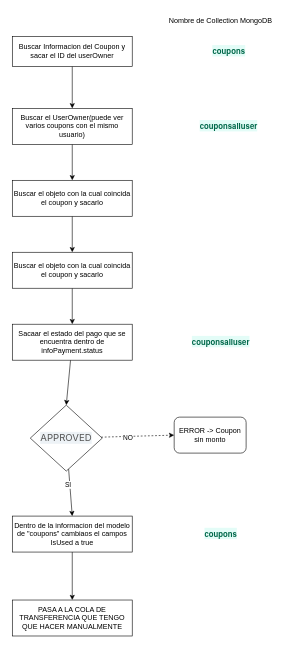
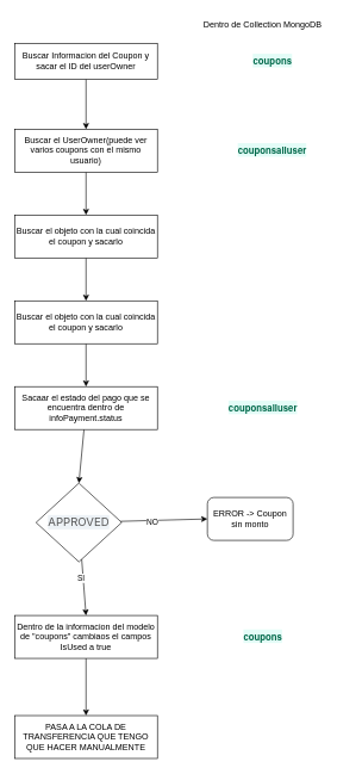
- <mxCell id="21" value="Nombre de Collection MongoDB" style="text;html=1;strokeColor=none;fillColor=none;align=center;verticalAlign=middle;whiteSpace=wrap;rounded=0;" vertex="1" parent="1"><mxGeometry x="250" width="235" height="30" as="geometry" y="20" /></mxCell>
+ <mxCell id="21" value="Dentro de Collection MongoDB" style="text;html=1;strokeColor=none;fillColor=none;align=center;verticalAlign=middle;whiteSpace=wrap;rounded=0;" vertex="1" parent="1"><mxGeometry x="250" width="235" height="30" as="geometry" y="20" /></mxCell>
- <mxCell id="12" style="edgeStyle=none;html=1;entryX=0;entryY=0.5;entryDx=0;entryDy=0;dashed=1;" edge="1" parent="1" source="16" target="17"><mxGeometry relative="1" as="geometry" /></mxCell>
+ <mxCell id="12" style="edgeStyle=none;html=1;entryX=0;entryY=0.5;entryDx=0;entryDy=0;" edge="1" parent="1" source="16" target="17"><mxGeometry relative="1" as="geometry" /></mxCell>
